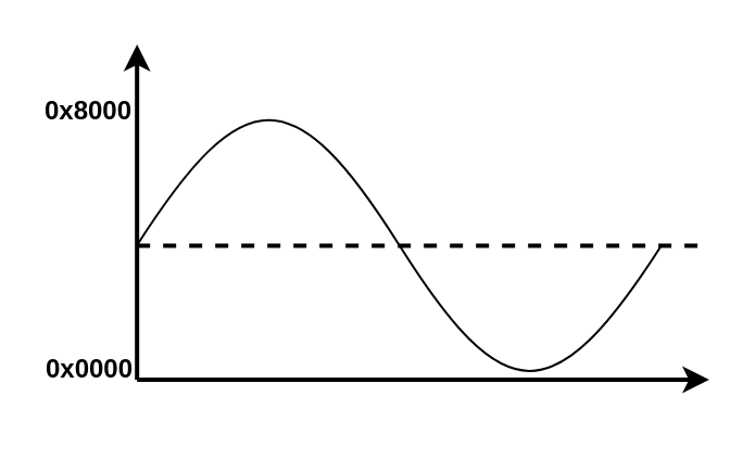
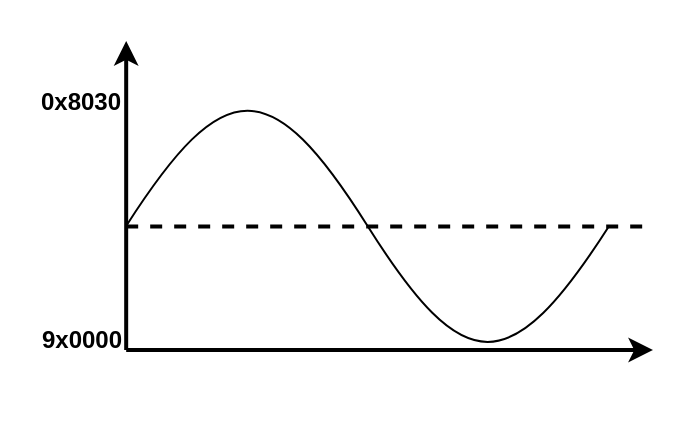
- <mxCell id="6" value="&lt;b&gt;0x8000&lt;/b&gt;" style="text;html=1;strokeColor=none;fillColor=none;align=center;verticalAlign=middle;whiteSpace=wrap;rounded=0;" parent="2" vertex="1"><mxGeometry y="23.182" width="29.268" height="15.455" as="geometry" /></mxCell>
+ <mxCell id="6" value="&lt;b&gt;0x8030&lt;/b&gt;" style="text;html=1;strokeColor=none;fillColor=none;align=center;verticalAlign=middle;whiteSpace=wrap;rounded=0;" parent="2" vertex="1"><mxGeometry y="23.182" width="29.268" height="15.455" as="geometry" /></mxCell>
- <mxCell id="8" value="&lt;b&gt;0x0000&lt;/b&gt;" style="text;html=1;strokeColor=none;fillColor=none;align=center;verticalAlign=middle;whiteSpace=wrap;rounded=0;" parent="2" vertex="1"><mxGeometry x="-5.37" y="140" width="40" height="20" as="geometry" /></mxCell>
+ <mxCell id="8" value="&lt;b&gt;9x0000&lt;/b&gt;" style="text;html=1;strokeColor=none;fillColor=none;align=center;verticalAlign=middle;whiteSpace=wrap;rounded=0;" parent="2" vertex="1"><mxGeometry x="-5.37" y="140" width="40" height="20" as="geometry" /></mxCell>
